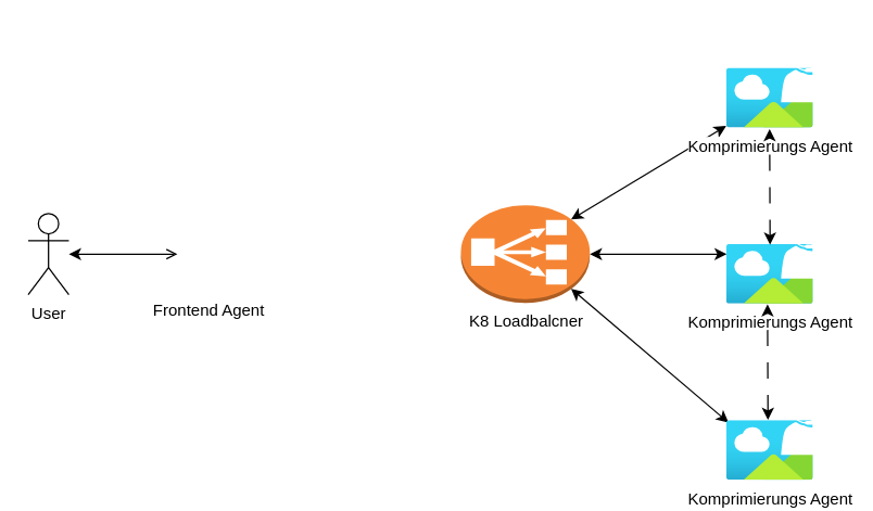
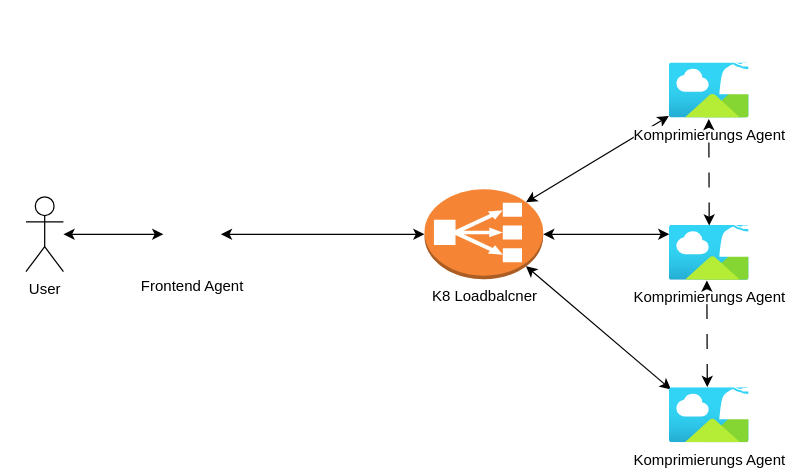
- <mxCell id="5" value="" style="endArrow=open;startArrow=classic;html=1;" edge="1" parent="1" source="2" target="3"><mxGeometry width="50" height="50" relative="1" as="geometry"><mxPoint x="255" y="87" as="sourcePoint" /><mxPoint x="1175" y="207" as="targetPoint" /></mxGeometry></mxCell>
+ <mxCell id="5" value="" style="endArrow=classic;startArrow=classic;html=1;" edge="1" parent="1" source="2" target="3"><mxGeometry width="50" height="50" relative="1" as="geometry"><mxPoint x="255" y="87" as="sourcePoint" /><mxPoint x="1175" y="207" as="targetPoint" /></mxGeometry></mxCell>
+ <mxCell id="6" value="" style="endArrow=classic;startArrow=classic;html=1;entryX=0;entryY=0.5;entryDx=0;entryDy=0;entryPerimeter=0;" edge="1" parent="1" source="3" target="4"><mxGeometry width="50" height="50" relative="1" as="geometry"><mxPoint x="1125" y="257" as="sourcePoint" /><mxPoint x="1175" y="207" as="targetPoint" /></mxGeometry></mxCell>
